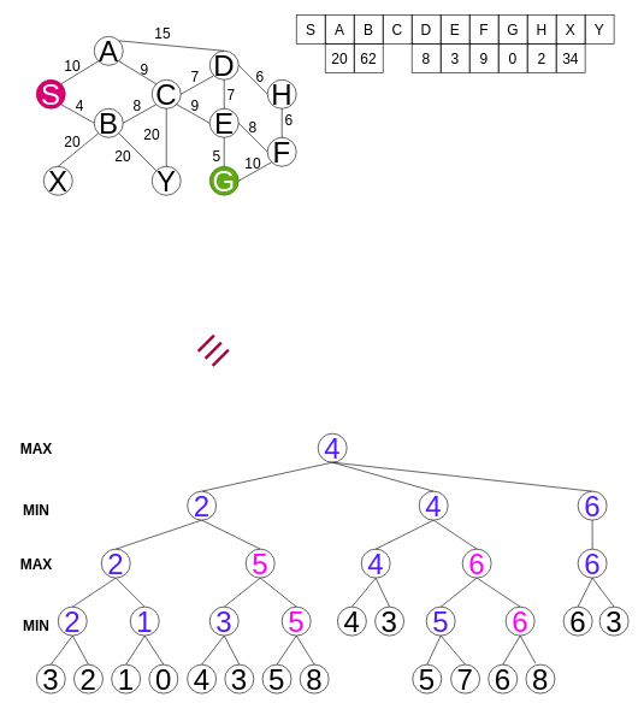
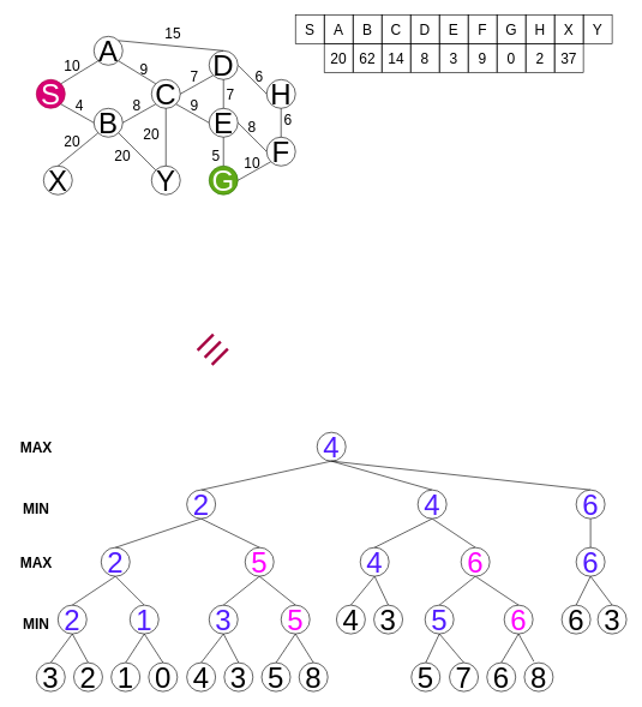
- <mxCell id="30" value="&lt;font style=&quot;font-size: 20px;&quot;&gt;15&lt;/font&gt;" style="text;html=1;strokeColor=none;fillColor=none;align=center;verticalAlign=middle;whiteSpace=wrap;rounded=0;" vertex="1" parent="1"><mxGeometry x="195" y="30" width="60" height="30" as="geometry" /></mxCell>
+ <mxCell id="30" value="&lt;font style=&quot;font-size: 20px;&quot;&gt;15&lt;/font&gt;" style="text;html=1;strokeColor=none;fillColor=none;align=center;verticalAlign=middle;whiteSpace=wrap;rounded=0;" vertex="1" parent="1"><mxGeometry x="210" y="30" width="60" height="30" as="geometry" /></mxCell>
+ <mxCell id="63" value="&lt;font style=&quot;font-size: 20px;&quot;&gt;14&lt;/font&gt;" style="text;html=1;align=center;verticalAlign=middle;whiteSpace=wrap;rounded=0;strokeColor=default;" vertex="1" parent="45"><mxGeometry x="120" y="40" width="40" height="40" as="geometry" /></mxCell>
- <mxCell id="57" value="&lt;font style=&quot;font-size: 20px;&quot;&gt;34&lt;/font&gt;" style="text;html=1;align=center;verticalAlign=middle;whiteSpace=wrap;rounded=0;strokeColor=default;" vertex="1" parent="45"><mxGeometry x="360" y="40" width="40" height="40" as="geometry" /></mxCell>
+ <mxCell id="57" value="&lt;font style=&quot;font-size: 20px;&quot;&gt;37&lt;/font&gt;" style="text;html=1;align=center;verticalAlign=middle;whiteSpace=wrap;rounded=0;strokeColor=default;" vertex="1" parent="45"><mxGeometry x="360" y="40" width="40" height="40" as="geometry" /></mxCell>
